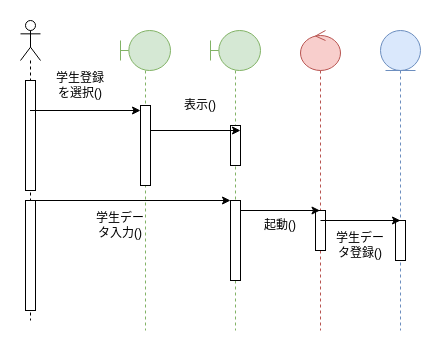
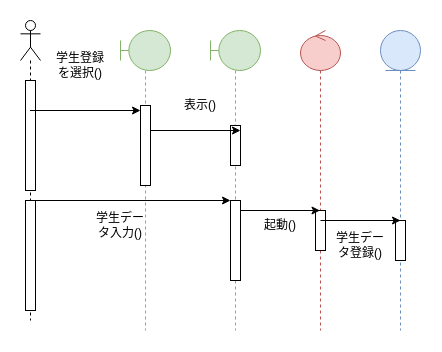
- <mxCell id="16" value="学生登録を選択()" style="text;html=1;align=center;verticalAlign=middle;whiteSpace=wrap;rounded=0;" vertex="1" parent="1"><mxGeometry x="50" y="70" width="60" height="30" as="geometry" /></mxCell>
+ <mxCell id="16" value="学生登録を選択()" style="text;html=1;align=center;verticalAlign=middle;whiteSpace=wrap;rounded=0;" vertex="1" parent="1"><mxGeometry x="50" y="50" width="60" height="30" as="geometry" /></mxCell>
